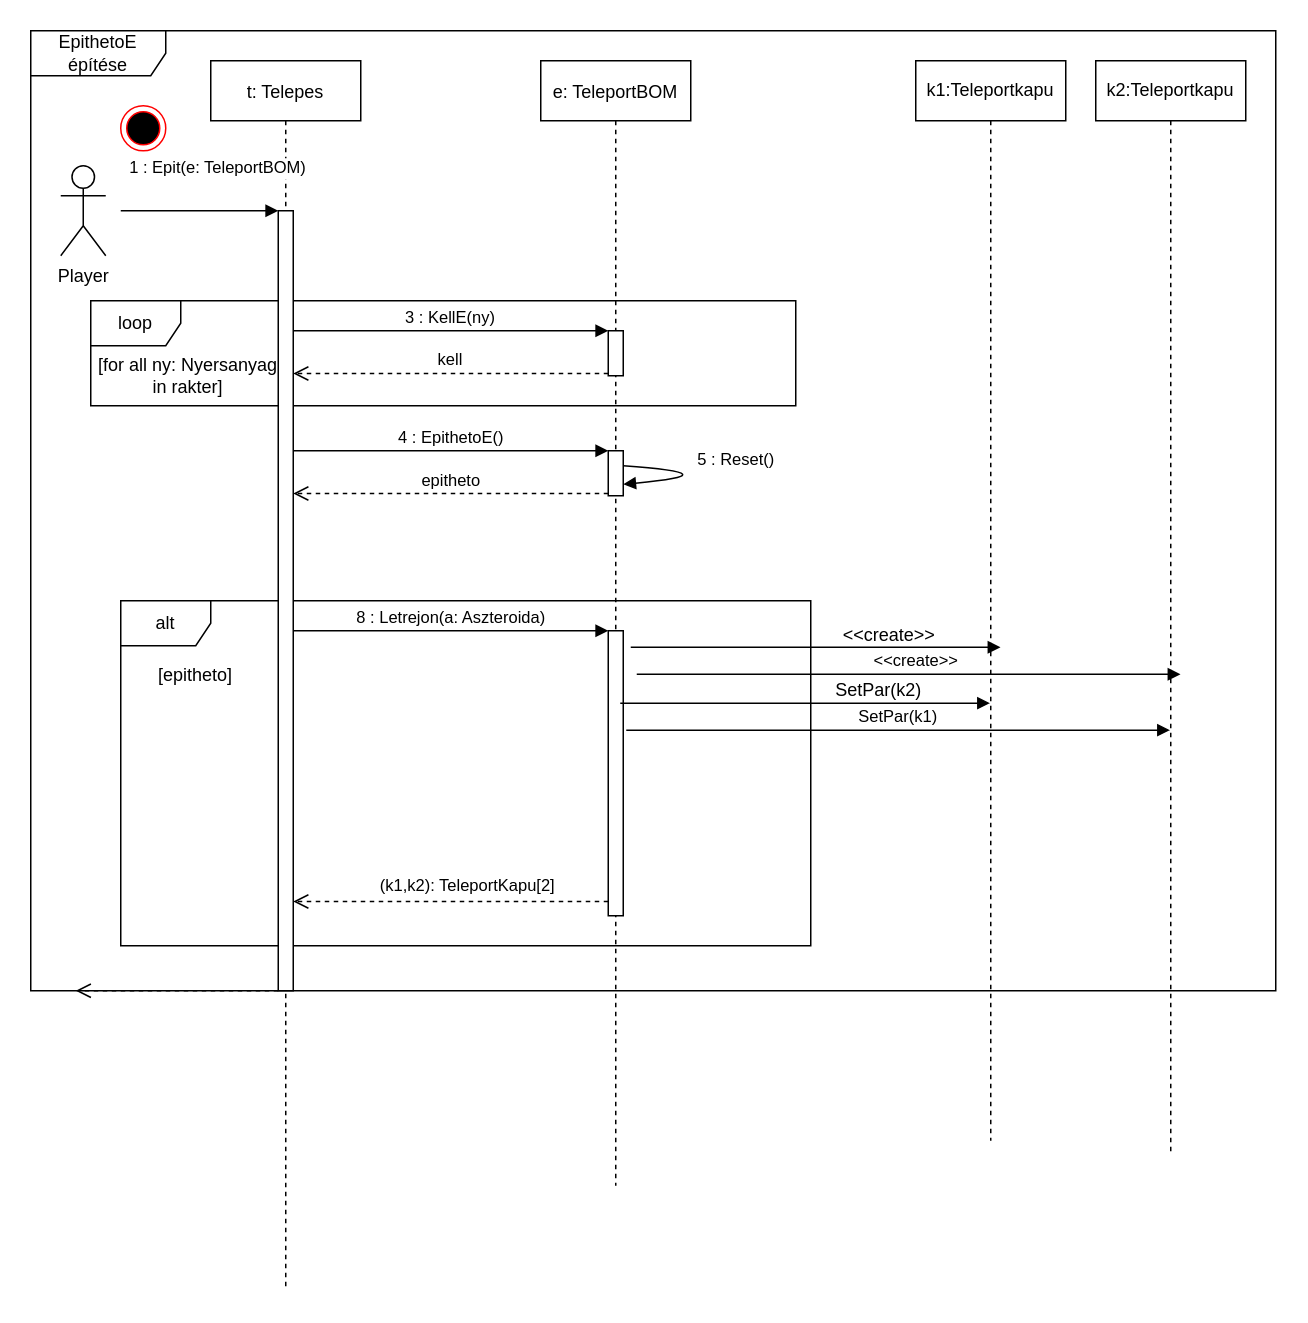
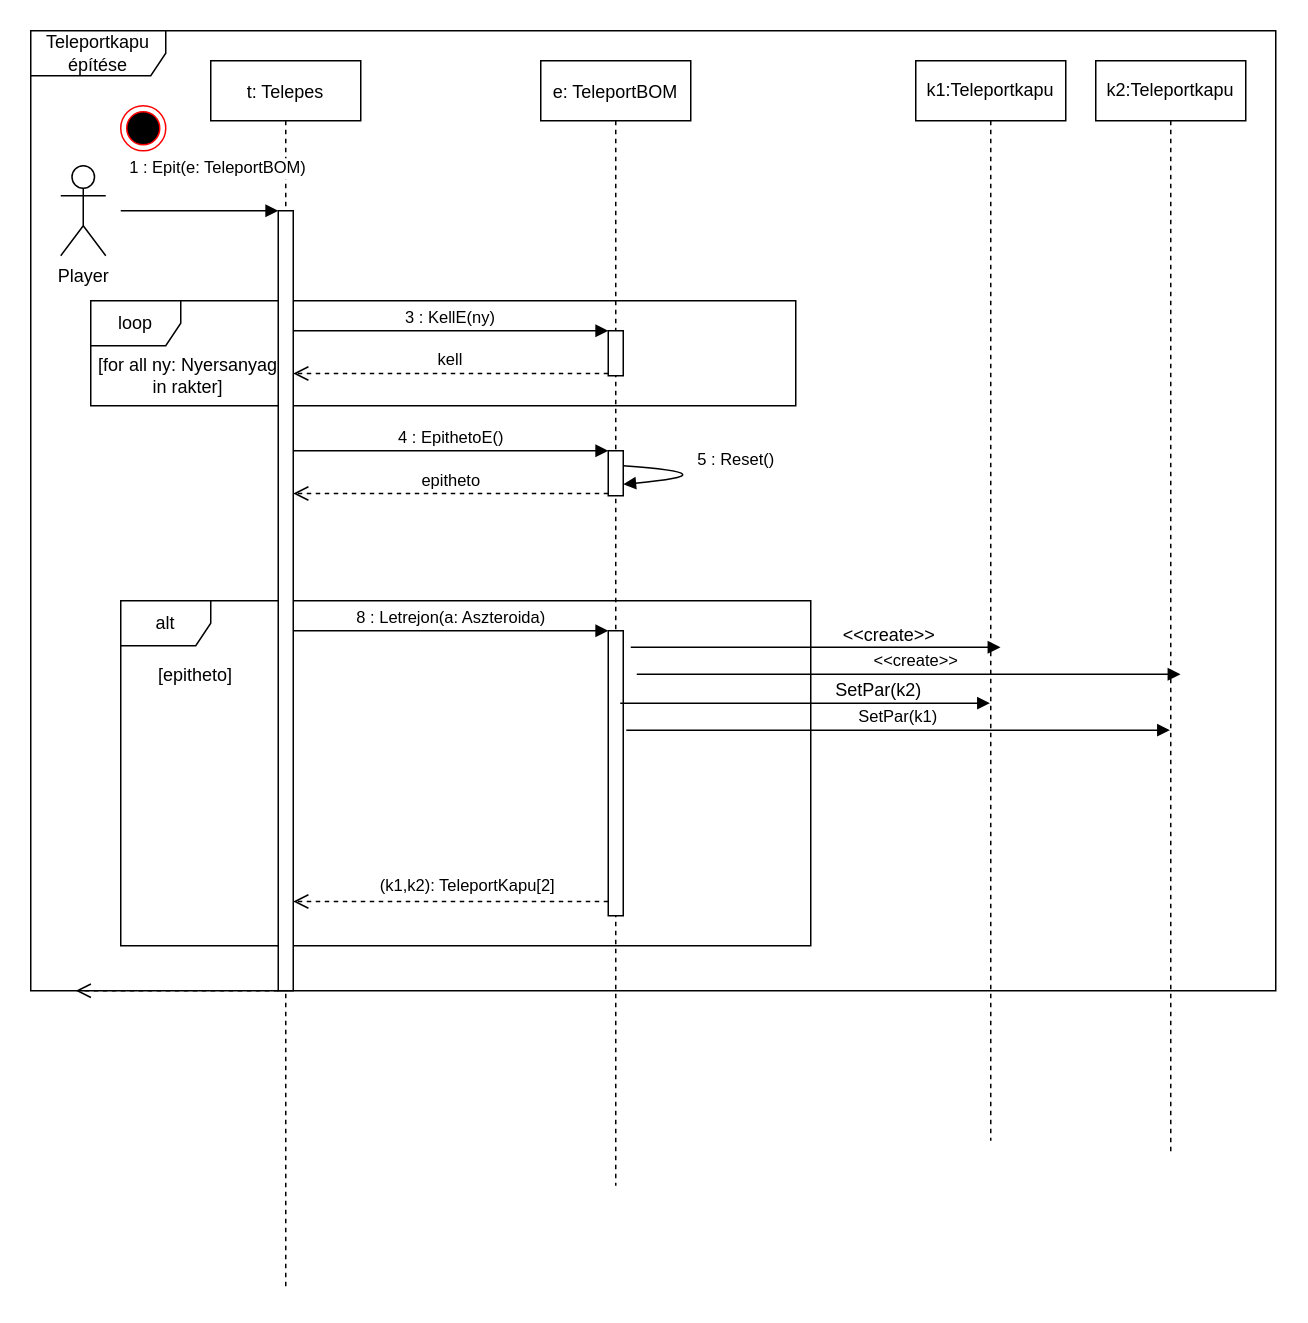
- <mxCell id="32" value="EpithetoE építése" style="shape=umlFrame;whiteSpace=wrap;html=1;width=90;height=30;" vertex="1" parent="1"><mxGeometry width="830" height="640" as="geometry" x="20" y="20" /></mxCell>
+ <mxCell id="32" value="Teleportkapu építése" style="shape=umlFrame;whiteSpace=wrap;html=1;width=90;height=30;" vertex="1" parent="1"><mxGeometry width="830" height="640" as="geometry" x="20" y="20" /></mxCell>
